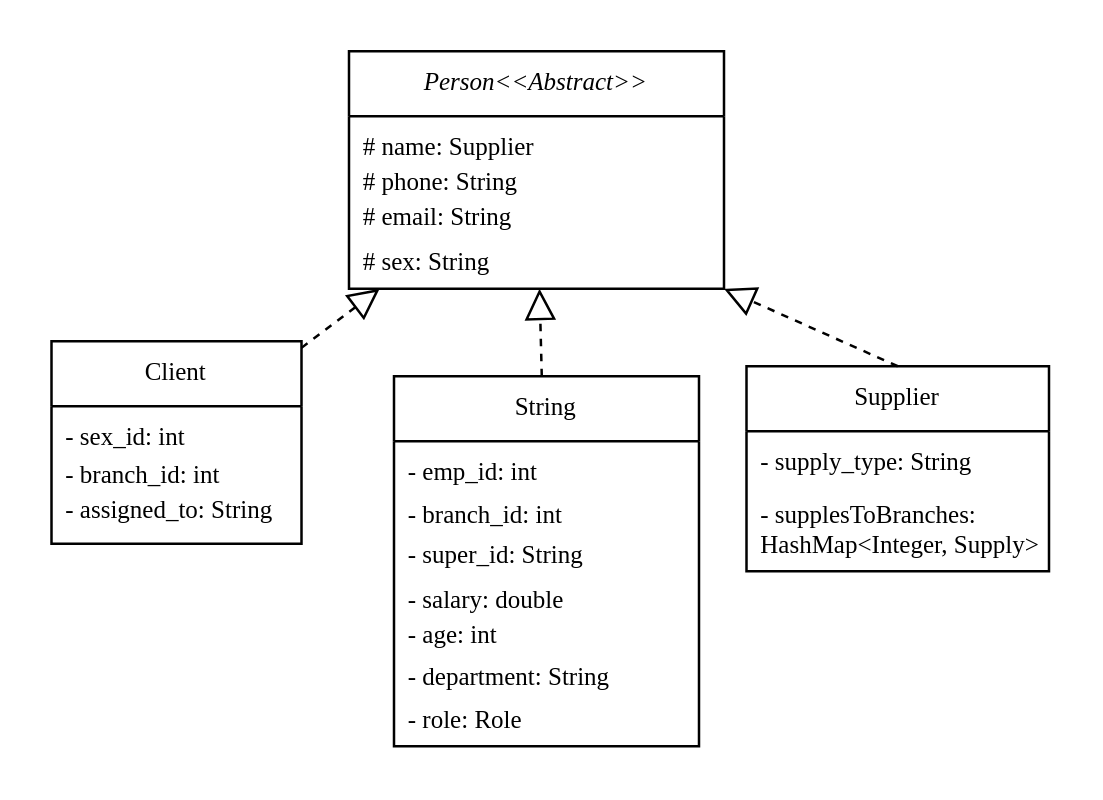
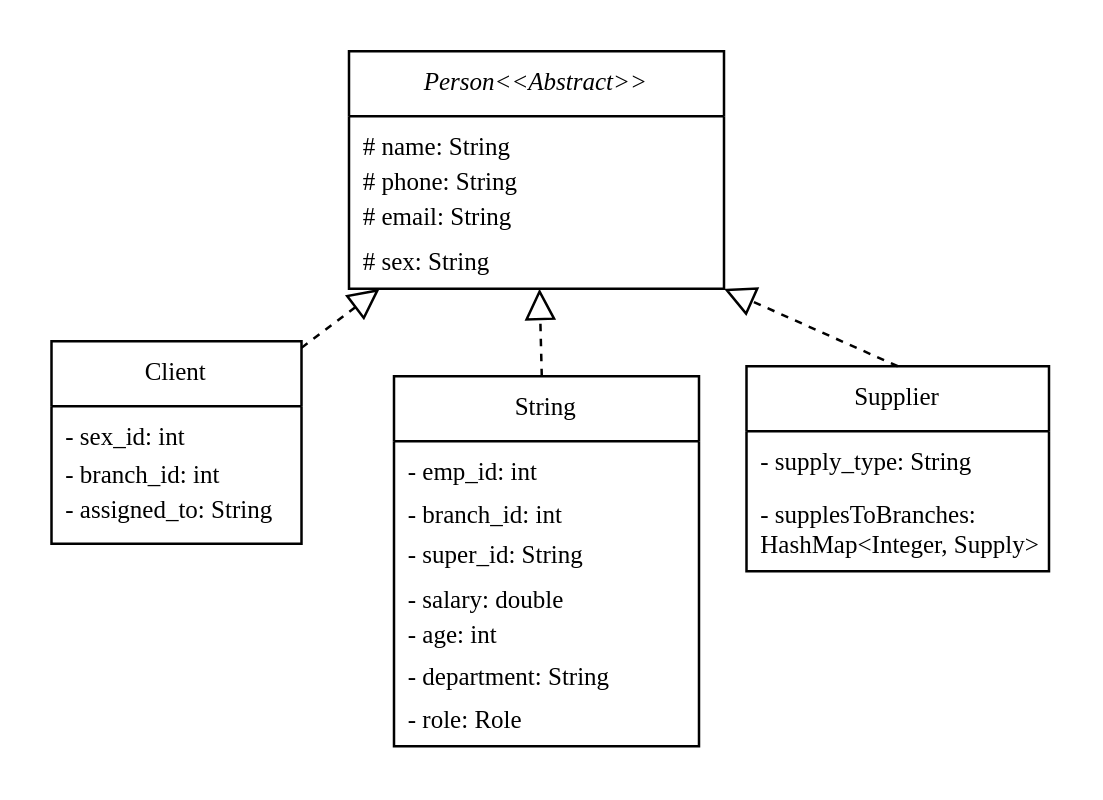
- <mxCell id="3" value="# name: Supplier" style="text;align=left;verticalAlign=top;spacingLeft=4;spacingRight=4;overflow=hidden;rotatable=0;points=[[0,0.5],[1,0.5]];portConstraint=eastwest;fontFamily=Times New Roman;fontSize=10;movable=0;resizable=0;deletable=0;editable=0;locked=1;connectable=0;" parent="2" vertex="1"><mxGeometry y="26" width="150" height="14" as="geometry" /></mxCell>
+ <mxCell id="3" value="# name: String" style="text;align=left;verticalAlign=top;spacingLeft=4;spacingRight=4;overflow=hidden;rotatable=0;points=[[0,0.5],[1,0.5]];portConstraint=eastwest;fontFamily=Times New Roman;fontSize=10;movable=0;resizable=0;deletable=0;editable=0;locked=1;connectable=0;" parent="2" vertex="1"><mxGeometry y="26" width="150" height="14" as="geometry" /></mxCell>
